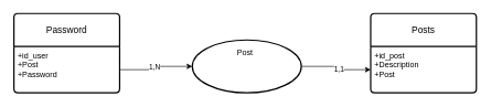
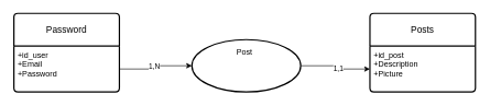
- <mxCell id="3" value="+id_user&lt;br&gt;+Post&lt;br&gt;+Password" style="align=left;strokeColor=none;fillColor=none;spacingLeft=4;fontSize=12;verticalAlign=top;resizable=0;rotatable=0;part=1;html=1;" vertex="1" parent="2"><mxGeometry y="50" width="160" height="70" as="geometry" /></mxCell>
+ <mxCell id="3" value="+id_user&lt;br&gt;+Email&lt;br&gt;+Password" style="align=left;strokeColor=none;fillColor=none;spacingLeft=4;fontSize=12;verticalAlign=top;resizable=0;rotatable=0;part=1;html=1;" vertex="1" parent="2"><mxGeometry y="50" width="160" height="70" as="geometry" /></mxCell>
- <mxCell id="5" value="+id_post&lt;br&gt;+Description&lt;br&gt;+Post" style="align=left;strokeColor=none;fillColor=none;spacingLeft=4;fontSize=12;verticalAlign=top;resizable=0;rotatable=0;part=1;html=1;" vertex="1" parent="4"><mxGeometry y="50" width="160" height="70" as="geometry" /></mxCell>
+ <mxCell id="5" value="+id_post&lt;br&gt;+Description&lt;br&gt;+Picture" style="align=left;strokeColor=none;fillColor=none;spacingLeft=4;fontSize=12;verticalAlign=top;resizable=0;rotatable=0;part=1;html=1;" vertex="1" parent="4"><mxGeometry y="50" width="160" height="70" as="geometry" /></mxCell>
